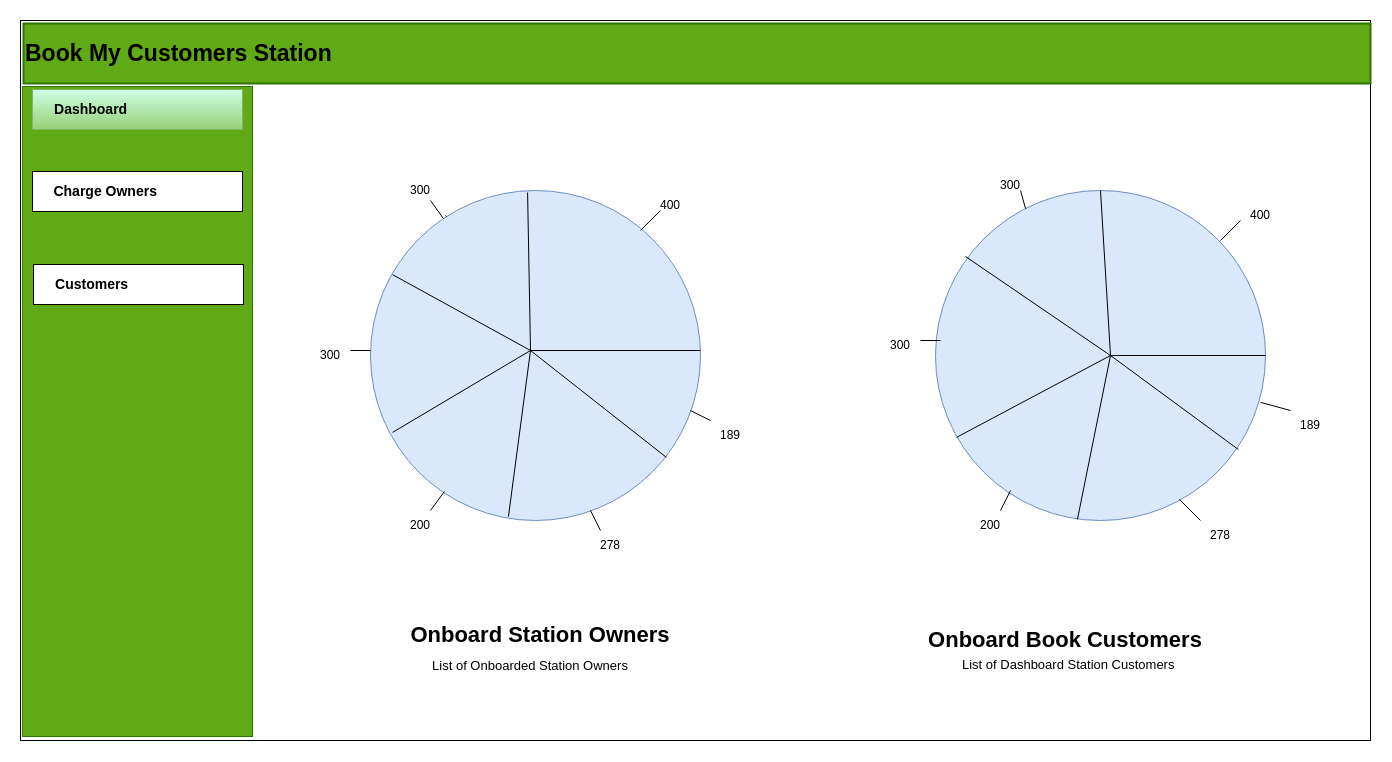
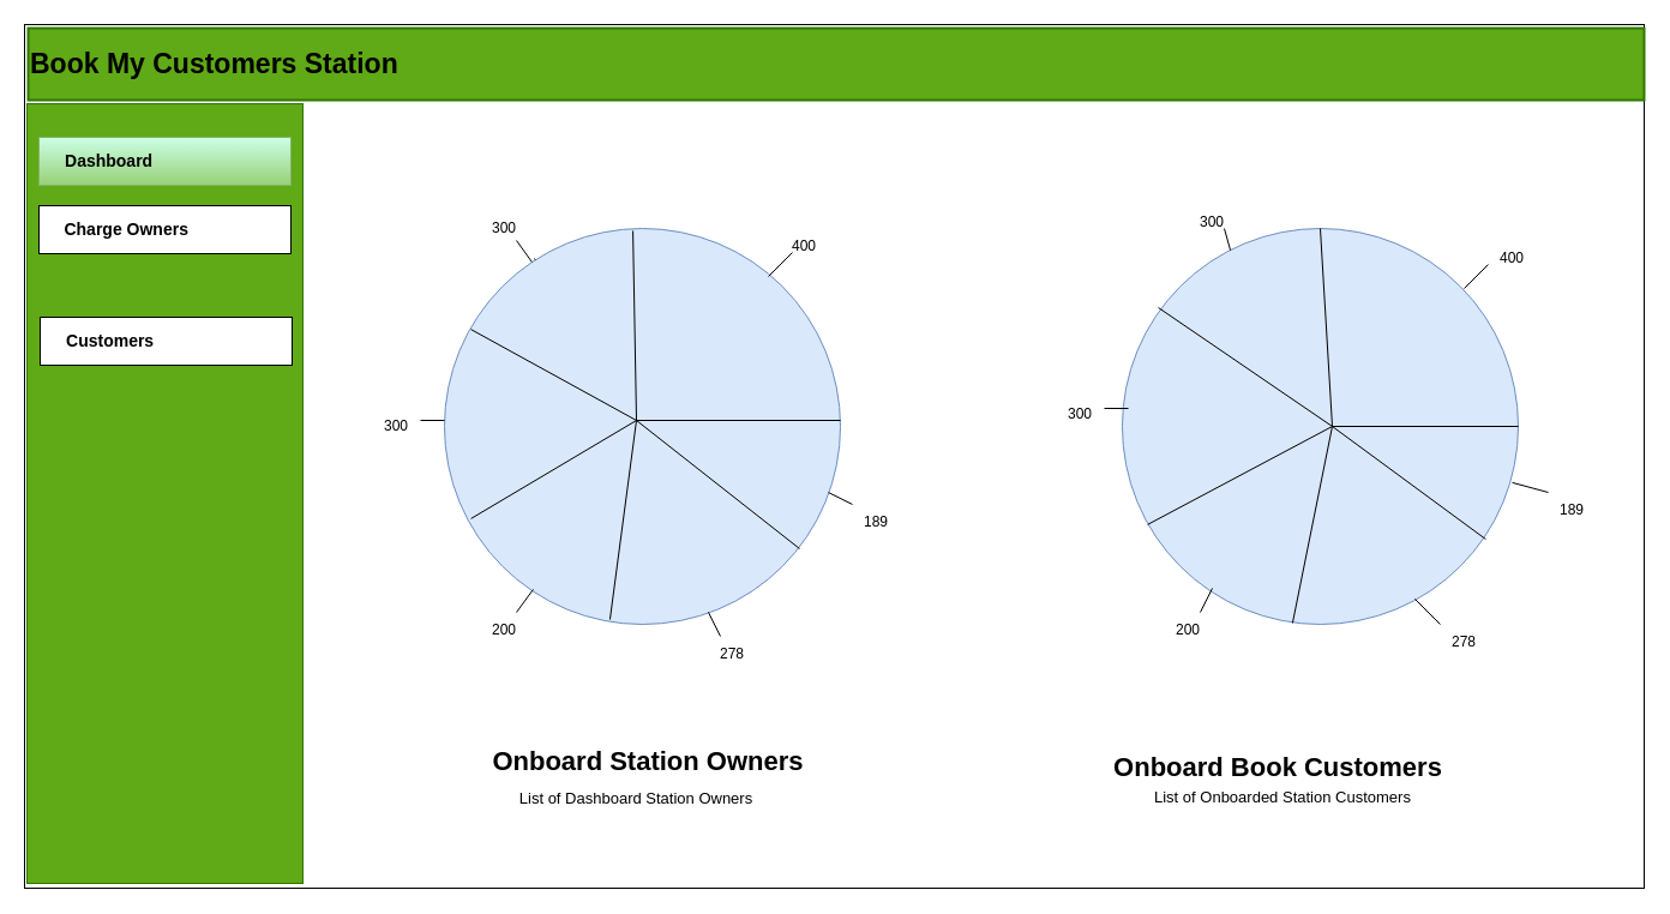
- <mxCell id="4" value="&amp;nbsp;&amp;nbsp;&amp;nbsp;&amp;nbsp;&amp;nbsp; &lt;font style=&quot;font-size: 14px;&quot;&gt;&lt;b&gt;Dashboard&lt;/b&gt;&lt;/font&gt;" style="rounded=0;whiteSpace=wrap;html=1;align=left;fillColor=#CCFFE6;gradientColor=#97d077;strokeColor=#82b366;" vertex="1" parent="1"><mxGeometry x="32" y="89" width="210" height="40" as="geometry" /></mxCell>
+ <mxCell id="4" value="&amp;nbsp;&amp;nbsp;&amp;nbsp;&amp;nbsp;&amp;nbsp; &lt;font style=&quot;font-size: 14px;&quot;&gt;&lt;b&gt;Dashboard&lt;/b&gt;&lt;/font&gt;" style="rounded=0;whiteSpace=wrap;html=1;align=left;fillColor=#CCFFE6;gradientColor=#97d077;strokeColor=#82b366;" vertex="1" parent="1"><mxGeometry x="32" y="114" width="210" height="40" as="geometry" /></mxCell>
- <mxCell id="10" value="&lt;font style=&quot;font-size: 13px;&quot;&gt;List of Dashboard Station Customers&lt;br&gt;&lt;/font&gt;" style="text;whiteSpace=wrap;html=1;" vertex="1" parent="1"><mxGeometry x="960" y="650" width="230" height="40" as="geometry" /></mxCell>
+ <mxCell id="10" value="&lt;font style=&quot;font-size: 13px;&quot;&gt;List of Onboarded Station Customers&lt;br&gt;&lt;/font&gt;" style="text;whiteSpace=wrap;html=1;" vertex="1" parent="1"><mxGeometry x="960" y="650" width="230" height="40" as="geometry" /></mxCell>
- <mxCell id="8" value="&lt;font style=&quot;font-size: 13px;&quot;&gt;List of Onboarded Station Owners&lt;/font&gt;" style="text;html=1;strokeColor=none;fillColor=none;align=center;verticalAlign=middle;whiteSpace=wrap;rounded=0;" vertex="1" parent="1"><mxGeometry x="410" y="650" width="240" height="30" as="geometry" /></mxCell>
+ <mxCell id="8" value="&lt;font style=&quot;font-size: 13px;&quot;&gt;List of Dashboard Station Owners&lt;/font&gt;" style="text;html=1;strokeColor=none;fillColor=none;align=center;verticalAlign=middle;whiteSpace=wrap;rounded=0;" vertex="1" parent="1"><mxGeometry x="410" y="650" width="240" height="30" as="geometry" /></mxCell>
